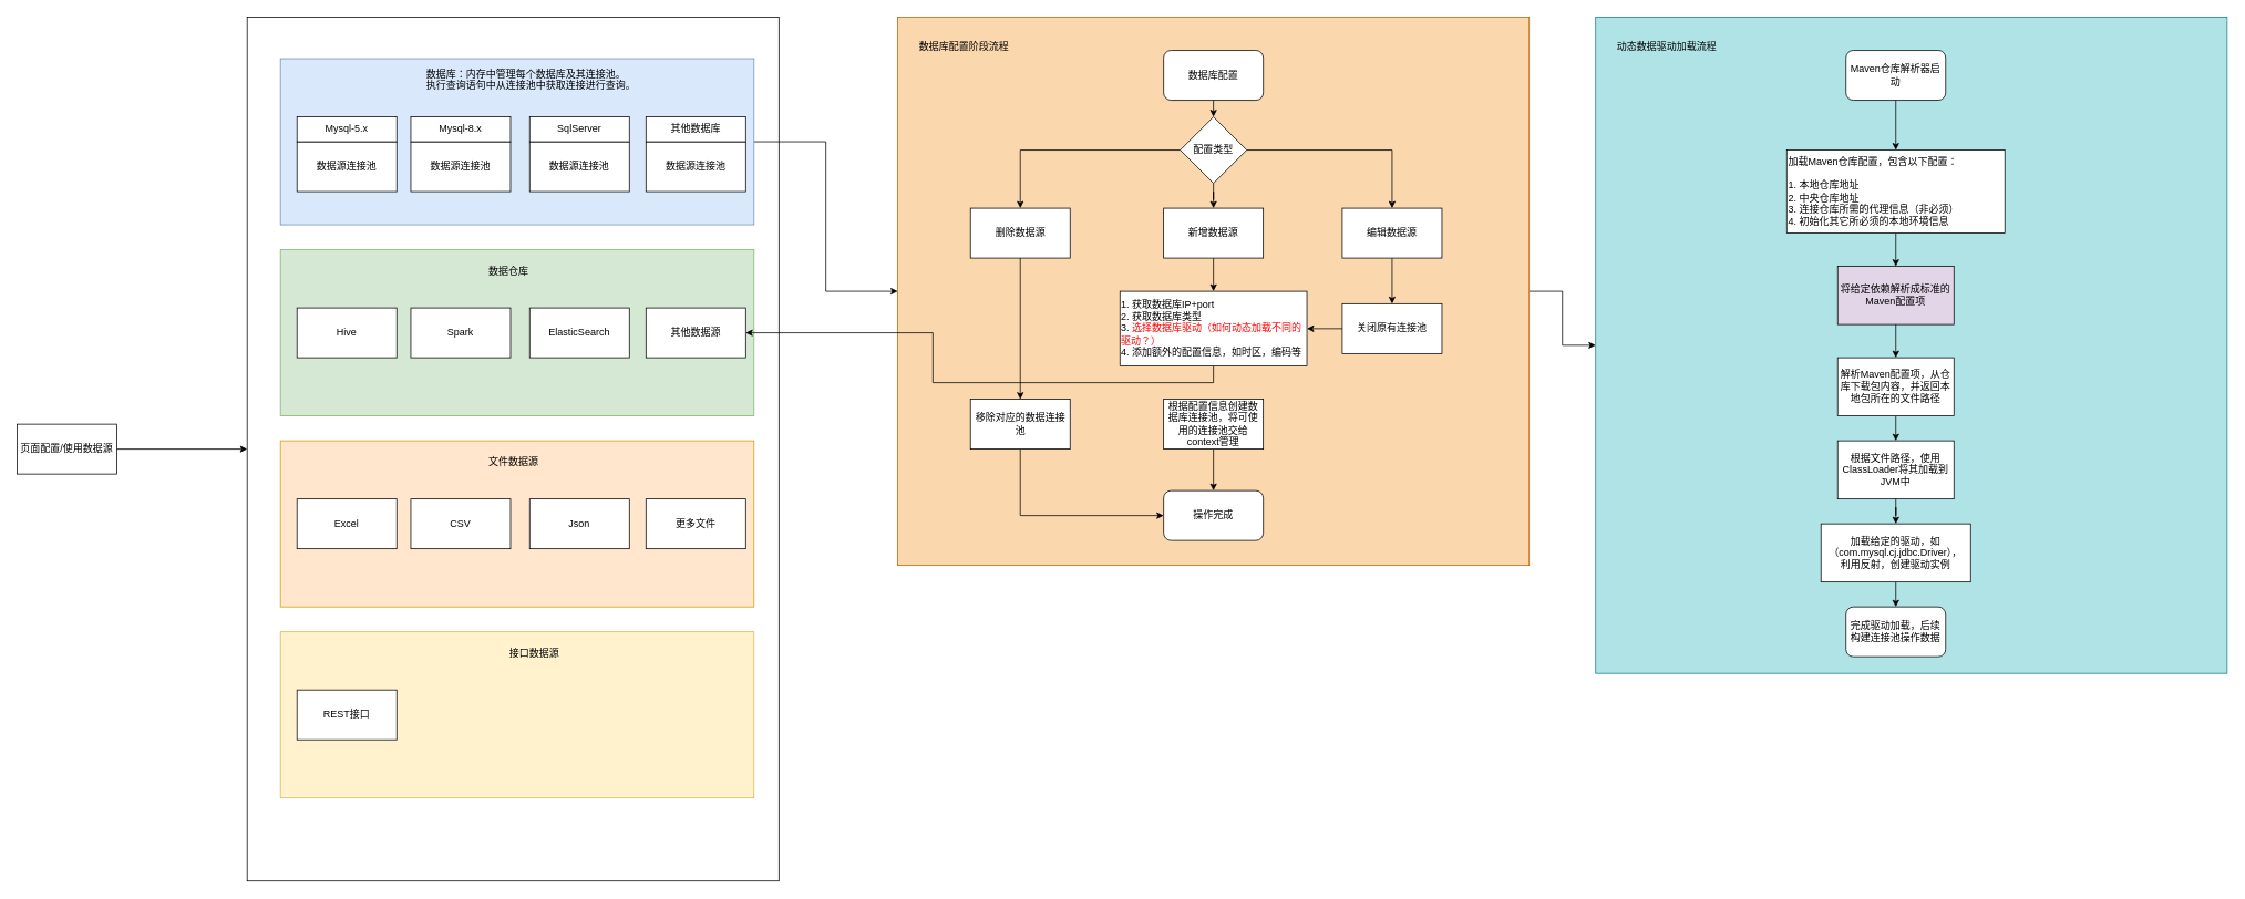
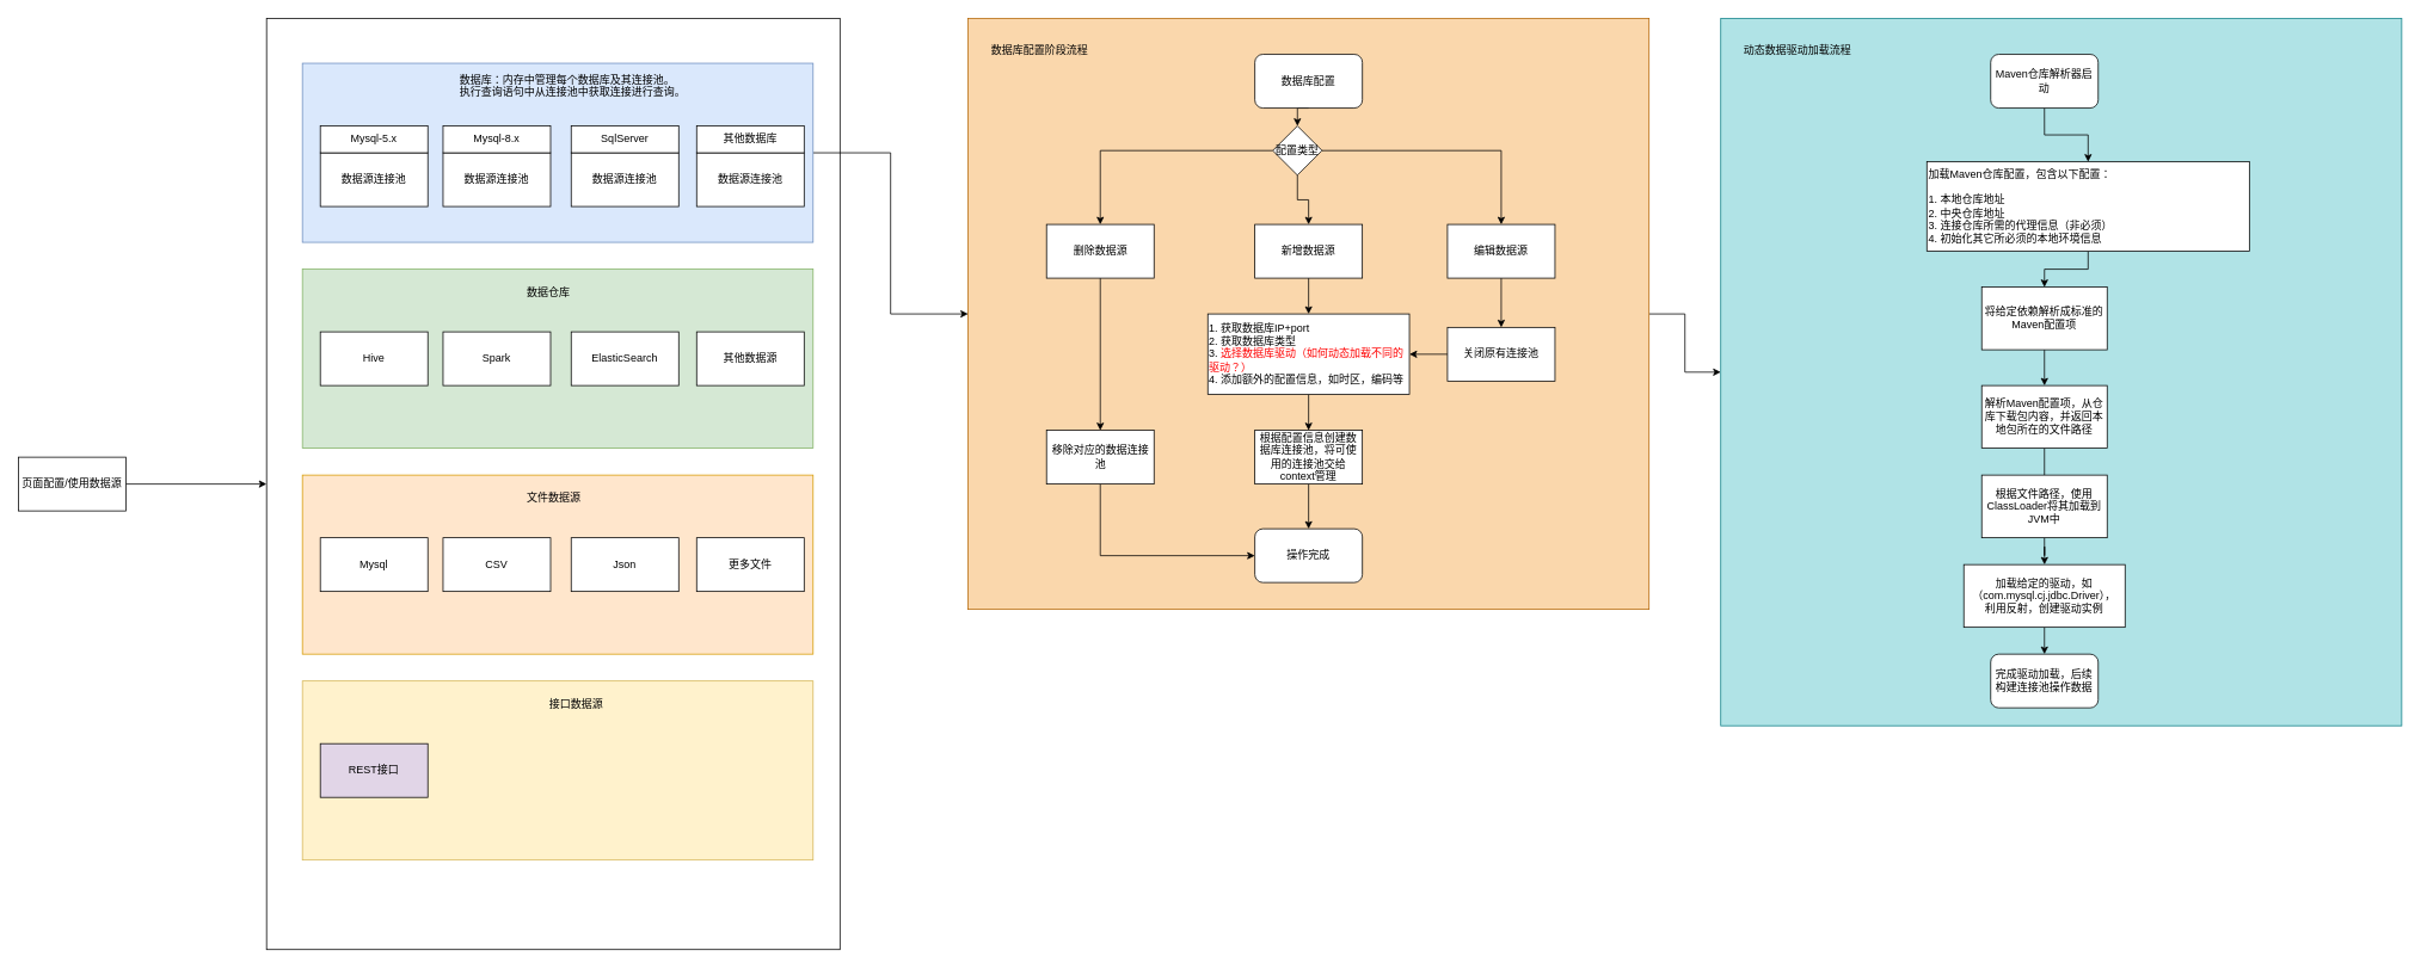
- <mxCell id="41" value="配置类型" style="rhombus;whiteSpace=wrap;html=1;" parent="1" vertex="1"><mxGeometry x="1420" y="140" width="80" height="80" as="geometry" /></mxCell>
+ <mxCell id="41" value="配置类型" style="rhombus;whiteSpace=wrap;html=1;" parent="1" vertex="1"><mxGeometry x="1420" y="140" width="55" height="55" as="geometry" /></mxCell>
- <mxCell id="62" value="加载Maven仓库配置，包含以下配置：&lt;br&gt;&lt;br&gt;1. 本地仓库地址&lt;br&gt;2. 中央仓库地址&lt;br&gt;3. 连接仓库所需的代理信息（非必须）&lt;br&gt;4. 初始化其它所必须的本地环境信息" style="rounded=0;whiteSpace=wrap;html=1;fontColor=#000000;align=left;" parent="1" vertex="1"><mxGeometry x="2150" y="180" width="262.5" height="100" as="geometry" /></mxCell>
+ <mxCell id="62" value="加载Maven仓库配置，包含以下配置：&lt;br&gt;&lt;br&gt;1. 本地仓库地址&lt;br&gt;2. 中央仓库地址&lt;br&gt;3. 连接仓库所需的代理信息（非必须）&lt;br&gt;4. 初始化其它所必须的本地环境信息" style="rounded=0;whiteSpace=wrap;html=1;fontColor=#000000;align=left;" parent="1" vertex="1"><mxGeometry x="2150" y="180" width="360" height="100" as="geometry" /></mxCell>
- <mxCell id="64" value="将给定依赖解析成标准的Maven配置项" style="rounded=0;whiteSpace=wrap;html=1;fontColor=#000000;fillColor=#e1d5e7;" parent="1" vertex="1"><mxGeometry x="2211.25" y="320" width="140" height="70" as="geometry" /></mxCell>
+ <mxCell id="64" value="将给定依赖解析成标准的Maven配置项" style="rounded=0;whiteSpace=wrap;html=1;fontColor=#000000;" parent="1" vertex="1"><mxGeometry x="2211.25" y="320" width="140" height="70" as="geometry" /></mxCell>
- <mxCell id="45" style="edgeStyle=orthogonalEdgeStyle;rounded=0;orthogonalLoop=1;jettySize=auto;html=1;exitX=0.5;exitY=1;exitDx=0;exitDy=0;" parent="1" source="46" target="25" edge="1"><mxGeometry relative="1" as="geometry" /></mxCell>
+ <mxCell id="45" style="edgeStyle=orthogonalEdgeStyle;rounded=0;orthogonalLoop=1;jettySize=auto;html=1;exitX=0.5;exitY=1;exitDx=0;exitDy=0;entryX=0.5;entryY=0;entryDx=0;entryDy=0;" parent="1" source="46" target="48" edge="1"><mxGeometry relative="1" as="geometry" /></mxCell>
- <mxCell id="65" style="edgeStyle=orthogonalEdgeStyle;rounded=0;orthogonalLoop=1;jettySize=auto;html=1;exitX=0.5;exitY=1;exitDx=0;exitDy=0;entryX=0.5;entryY=0;entryDx=0;entryDy=0;fontColor=#000000;" parent="1" source="66" target="68" edge="1"><mxGeometry relative="1" as="geometry" /></mxCell>
+ <mxCell id="65" style="edgeStyle=orthogonalEdgeStyle;rounded=0;orthogonalLoop=1;jettySize=auto;html=1;exitX=0.5;exitY=1;exitDx=0;exitDy=0;entryX=0.5;entryY=0;entryDx=0;entryDy=0;fontColor=#000000;endArrow=none;" parent="1" source="66" target="68" edge="1"><mxGeometry relative="1" as="geometry" /></mxCell>
- <mxCell id="28" value="Excel" style="rounded=0;whiteSpace=wrap;html=1;" parent="1" vertex="1"><mxGeometry x="357" y="600" width="120" height="60" as="geometry" /></mxCell>
+ <mxCell id="28" value="Mysql" style="rounded=0;whiteSpace=wrap;html=1;" parent="1" vertex="1"><mxGeometry x="357" y="600" width="120" height="60" as="geometry" /></mxCell>
- <mxCell id="34" value="REST接口" style="rounded=0;whiteSpace=wrap;html=1;" parent="1" vertex="1"><mxGeometry x="357" y="830" width="120" height="60" as="geometry" /></mxCell>
+ <mxCell id="34" value="REST接口" style="rounded=0;whiteSpace=wrap;html=1;fillColor=#e1d5e7;" parent="1" vertex="1"><mxGeometry x="357" y="830" width="120" height="60" as="geometry" /></mxCell>
